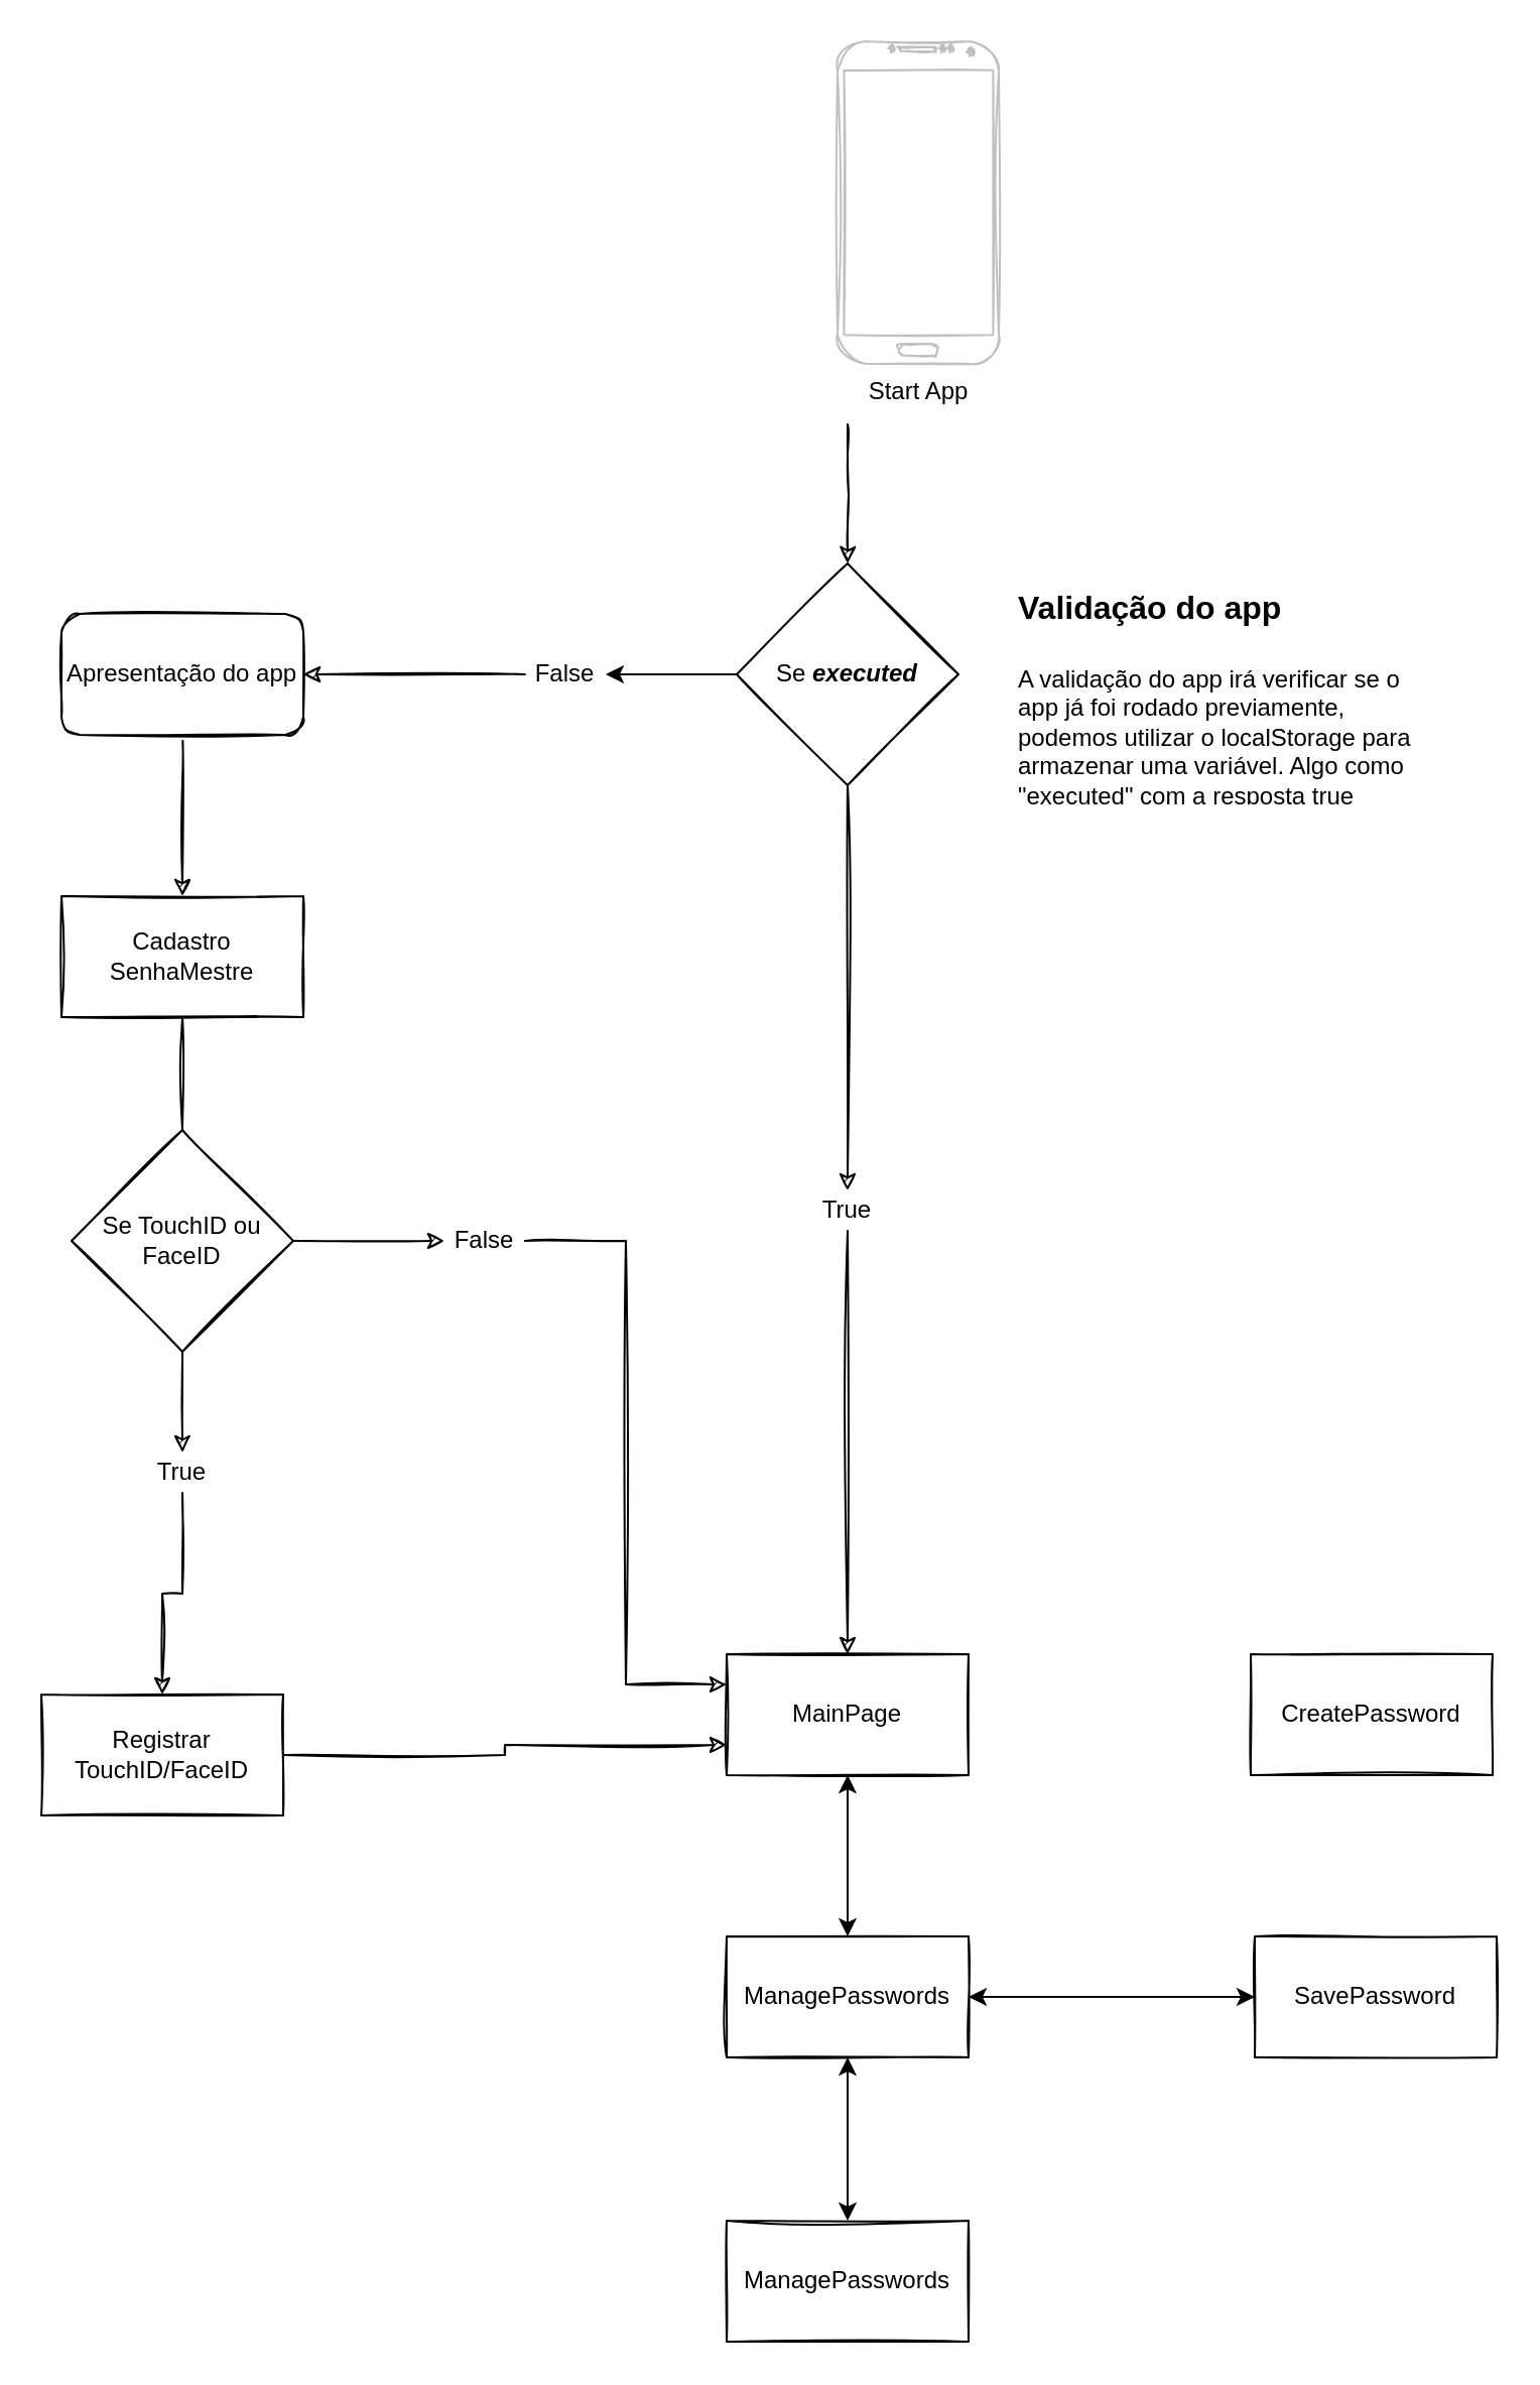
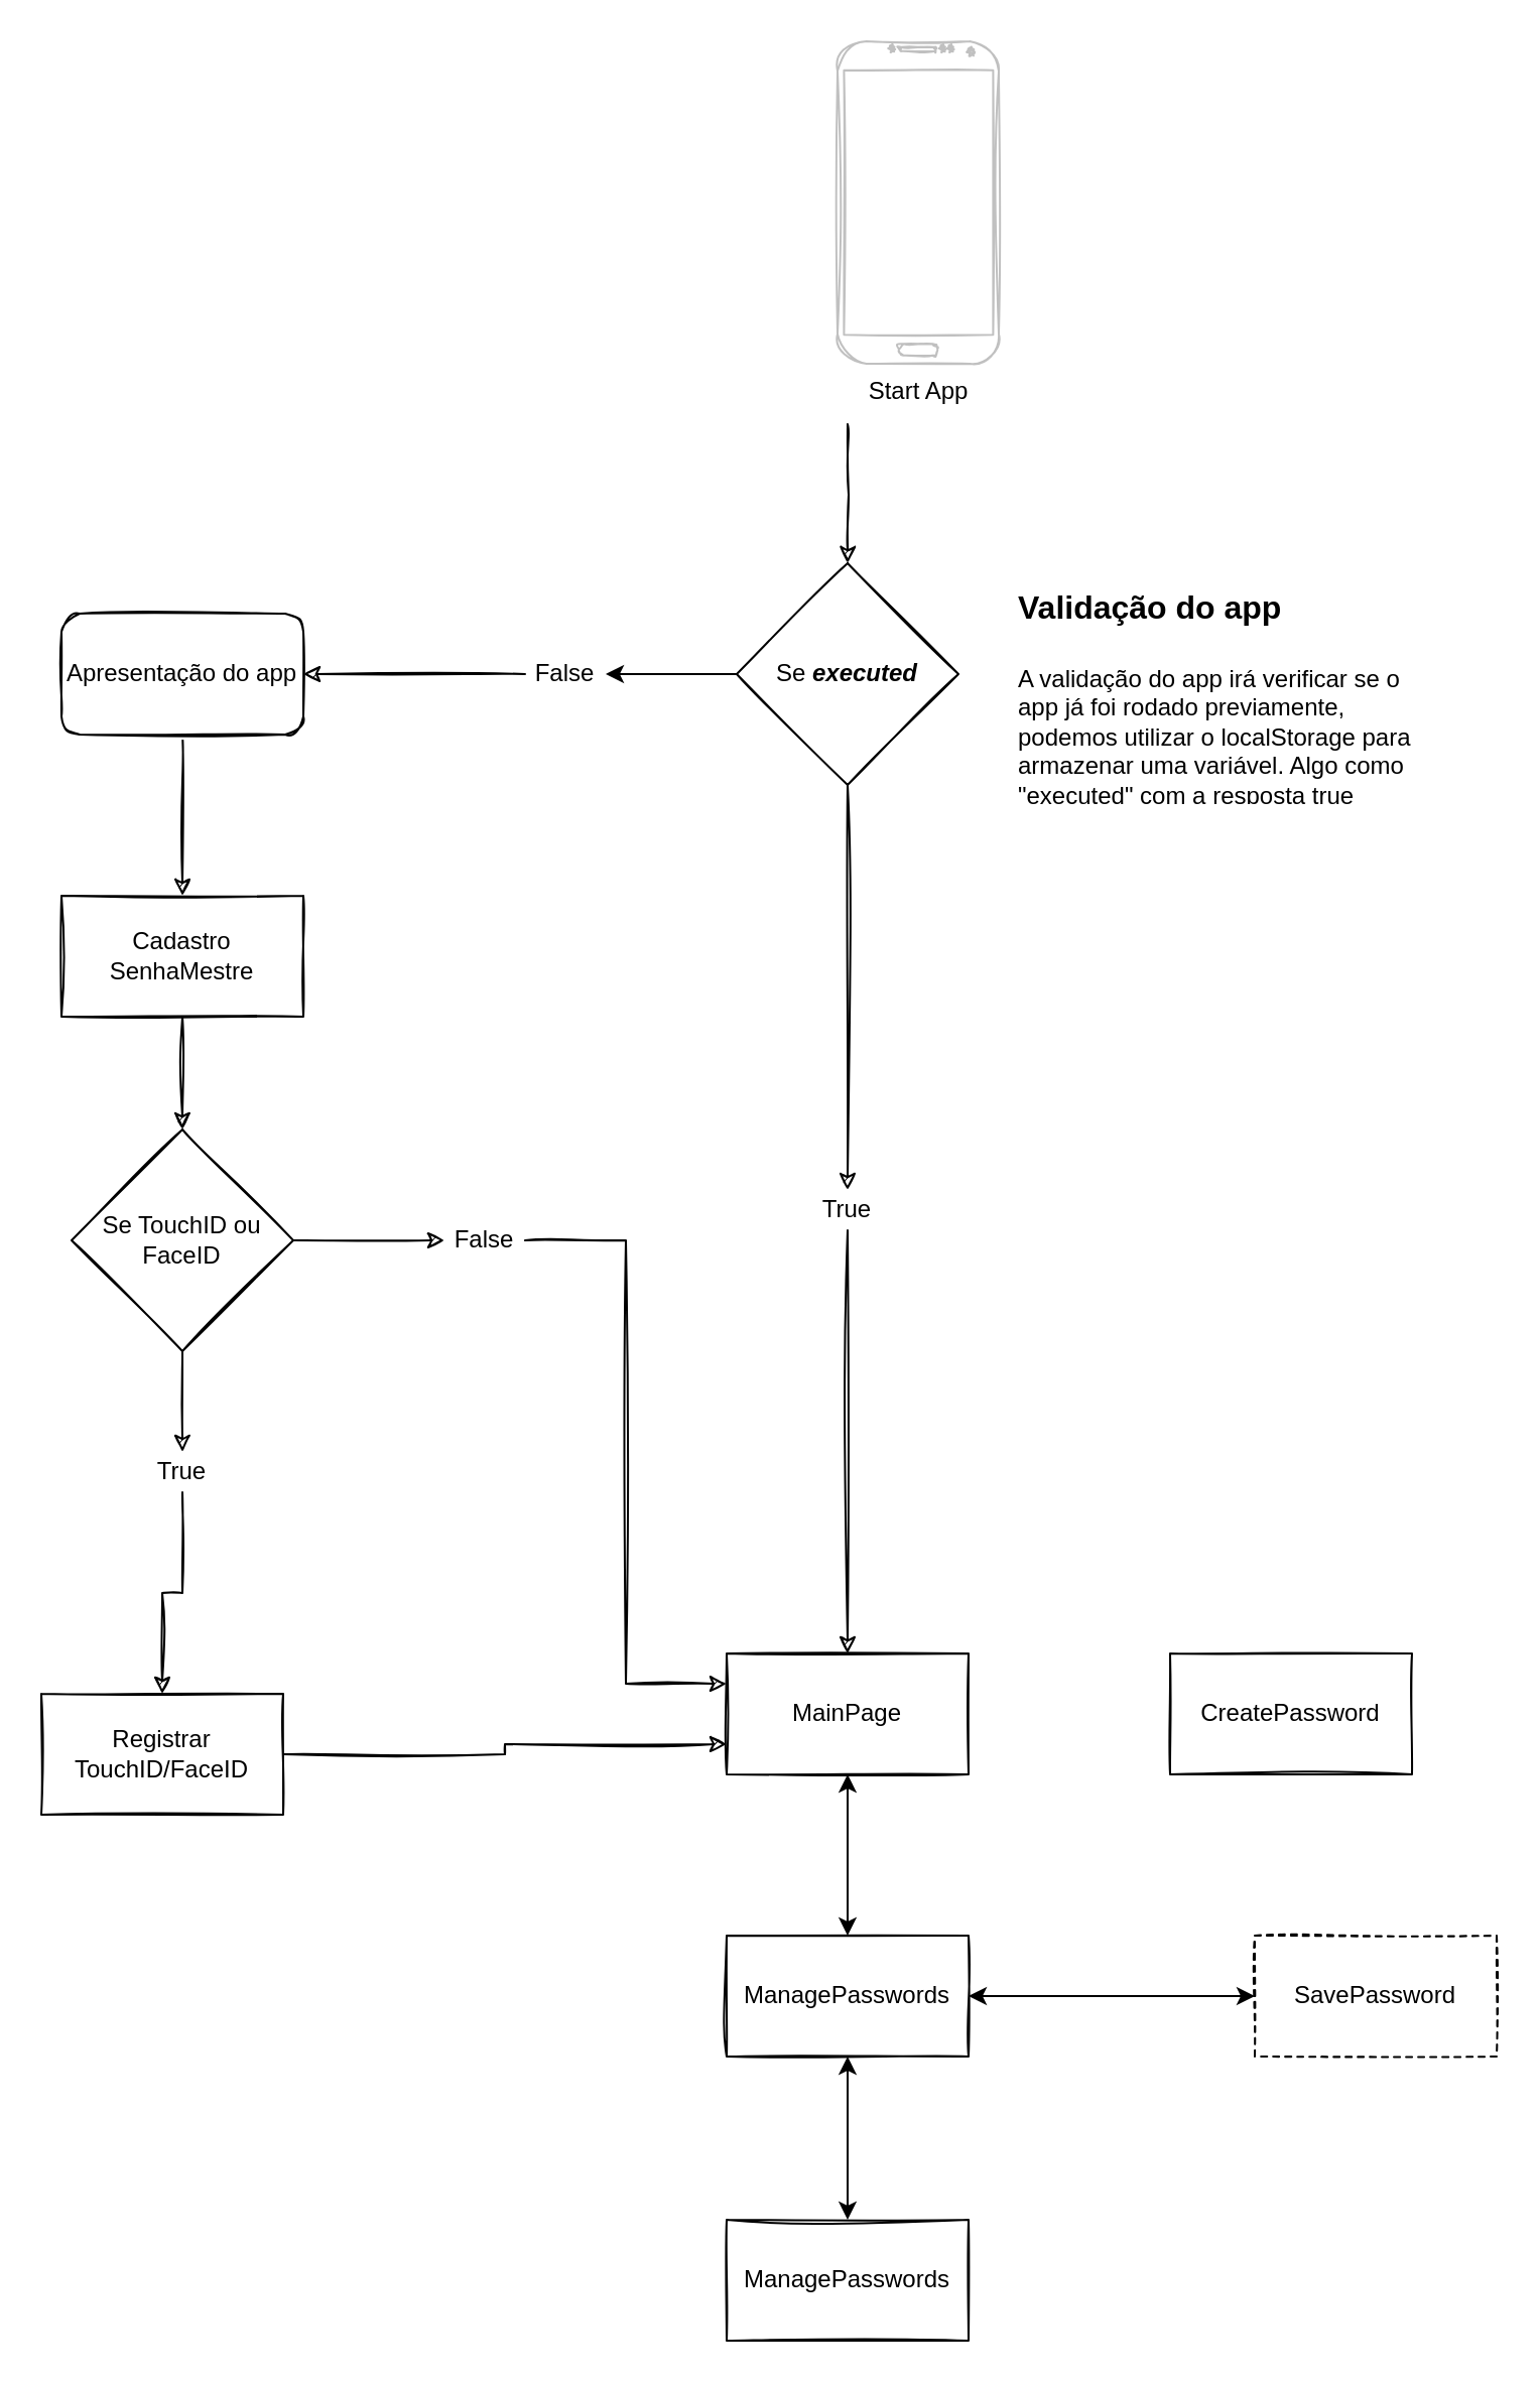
- <mxCell id="15" value="" style="edgeStyle=orthogonalEdgeStyle;rounded=0;sketch=1;orthogonalLoop=1;jettySize=auto;html=1;entryX=0.5;entryY=0;entryDx=0;entryDy=0;endArrow=none;" edge="1" parent="1" source="16" target="19"><mxGeometry relative="1" as="geometry"><mxPoint x="90" y="584" as="targetPoint" /></mxGeometry></mxCell>
+ <mxCell id="15" value="" style="edgeStyle=orthogonalEdgeStyle;rounded=0;sketch=1;orthogonalLoop=1;jettySize=auto;html=1;entryX=0.5;entryY=0;entryDx=0;entryDy=0;" edge="1" parent="1" source="16" target="19"><mxGeometry relative="1" as="geometry"><mxPoint x="90" y="584" as="targetPoint" /></mxGeometry></mxCell>
- <mxCell id="26" value="CreatePassword" style="whiteSpace=wrap;html=1;rounded=0;sketch=1;" vertex="1" parent="1"><mxGeometry x="620" y="820" width="120" height="60" as="geometry" /></mxCell>
+ <mxCell id="26" value="CreatePassword" style="whiteSpace=wrap;html=1;rounded=0;sketch=1;" vertex="1" parent="1"><mxGeometry x="580" y="820" width="120" height="60" as="geometry" /></mxCell>
- <mxCell id="28" value="SavePassword" style="whiteSpace=wrap;html=1;rounded=0;sketch=1;" vertex="1" parent="1"><mxGeometry x="622" y="960" width="120" height="60" as="geometry" /></mxCell>
+ <mxCell id="28" value="SavePassword" style="whiteSpace=wrap;html=1;rounded=0;sketch=1;dashed=1;" vertex="1" parent="1"><mxGeometry x="622" y="960" width="120" height="60" as="geometry" /></mxCell>
